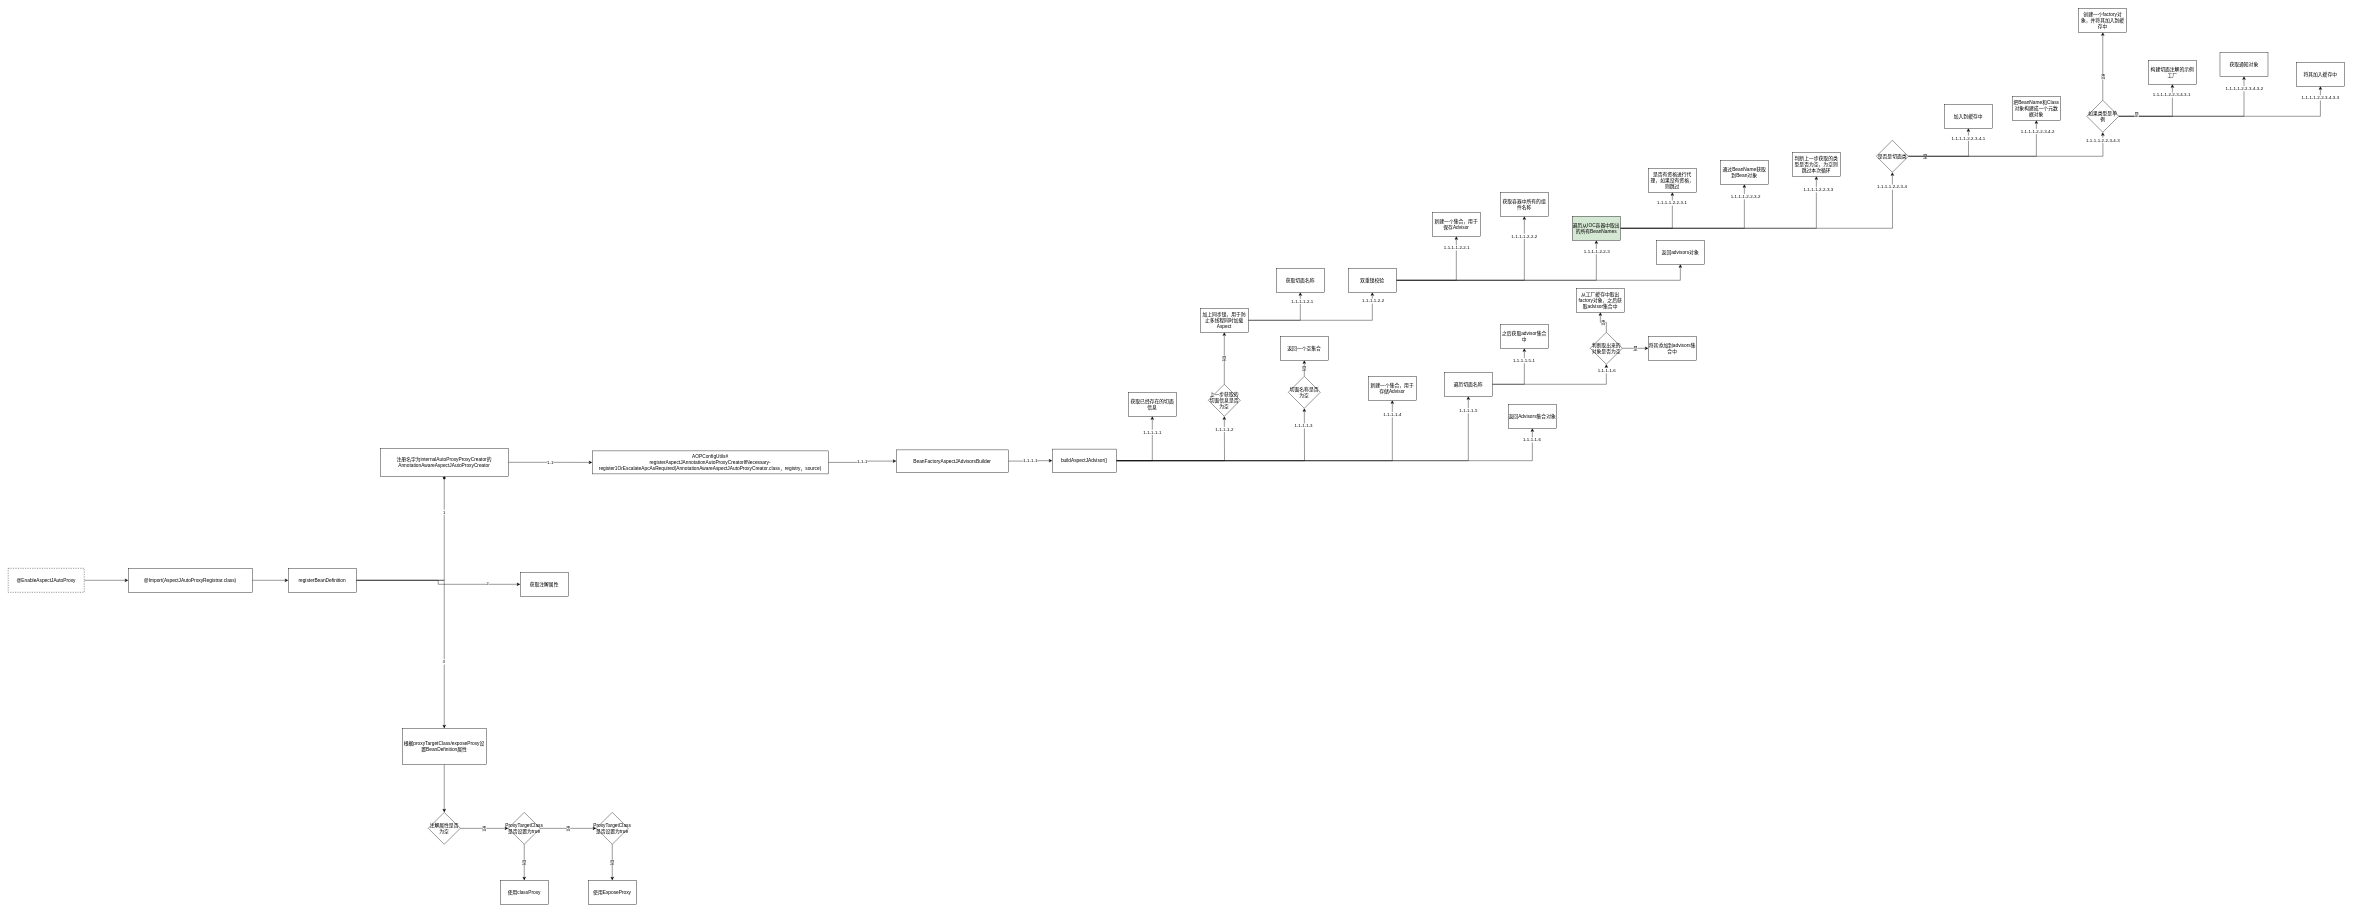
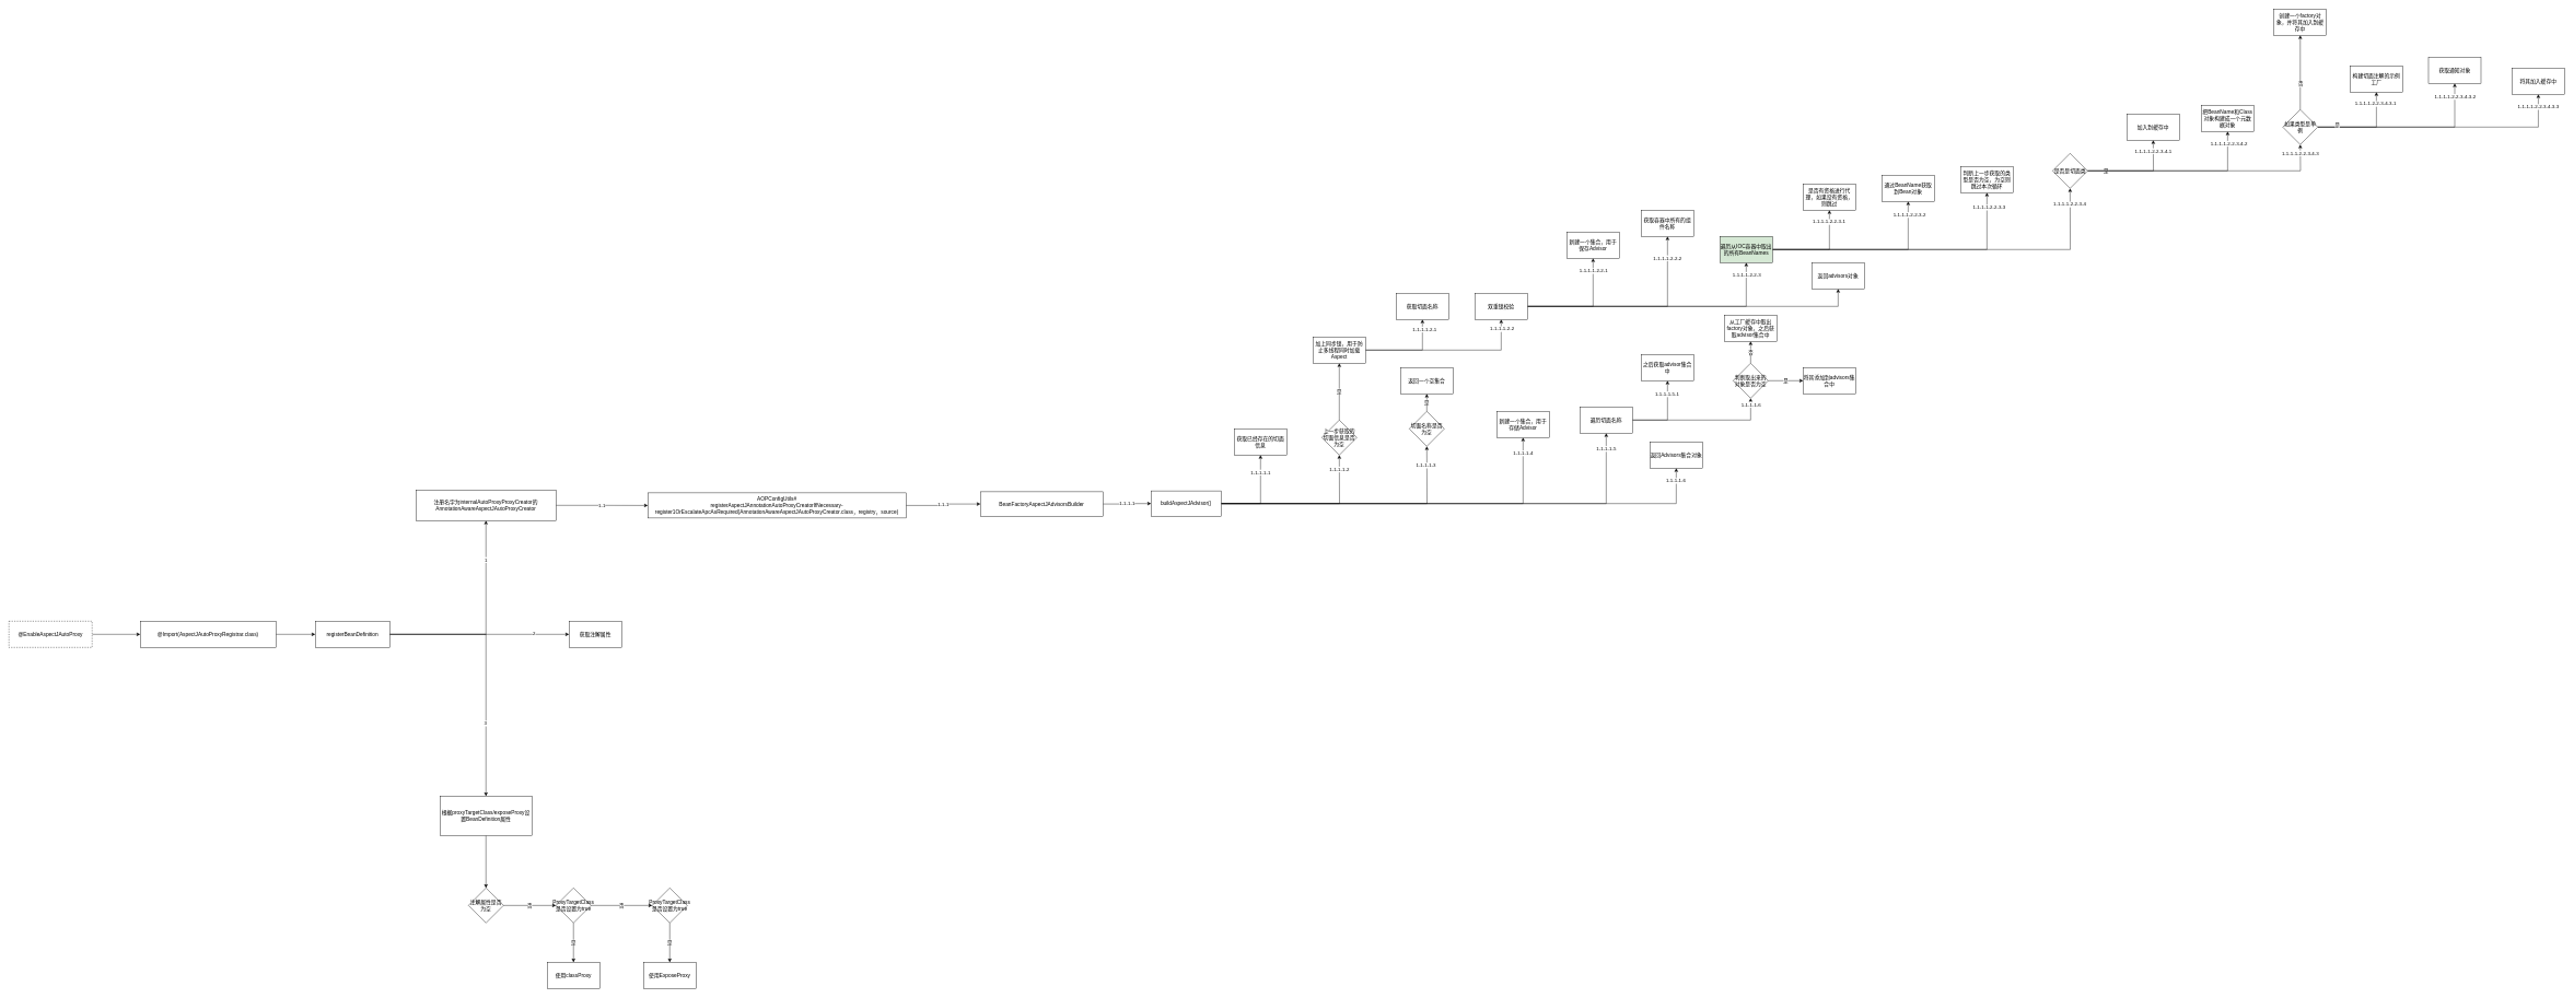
- <mxCell id="110" value="判断取出来的对象是否为空" style="rhombus;whiteSpace=wrap;html=1;rounded=0;" vertex="1" parent="1"><mxGeometry x="3975" y="830" width="80" height="80" as="geometry" /></mxCell>
+ <mxCell id="110" value="判断取出来的对象是否为空" style="rhombus;whiteSpace=wrap;html=1;rounded=0;" vertex="1" parent="1"><mxGeometry x="3960" y="830" width="80" height="80" as="geometry" /></mxCell>
- <mxCell id="6" value="1" style="edgeStyle=orthogonalEdgeStyle;rounded=0;orthogonalLoop=1;jettySize=auto;html=1;endArrow=diamond;" parent="1" source="11" target="13" edge="1"><mxGeometry x="0.625" relative="1" as="geometry"><mxPoint as="offset" /></mxGeometry></mxCell>
+ <mxCell id="6" value="1" style="edgeStyle=orthogonalEdgeStyle;rounded=0;orthogonalLoop=1;jettySize=auto;html=1;" parent="1" source="11" target="13" edge="1"><mxGeometry x="0.625" relative="1" as="geometry"><mxPoint as="offset" /></mxGeometry></mxCell>
- <mxCell id="14" value="获取注解属性" style="whiteSpace=wrap;html=1;rounded=0;" parent="1" vertex="1"><mxGeometry x="1300" y="1430" width="120" height="60" as="geometry" /></mxCell>
+ <mxCell id="14" value="获取注解属性" style="whiteSpace=wrap;html=1;rounded=0;" parent="1" vertex="1"><mxGeometry x="1300" y="1420" width="120" height="60" as="geometry" /></mxCell>
